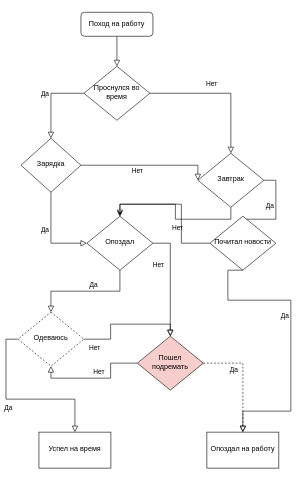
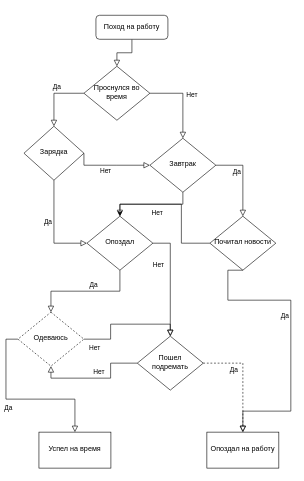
- <mxCell id="3" value="Поход на работу" style="rounded=1;whiteSpace=wrap;html=1;fontSize=12;glass=0;strokeWidth=1;shadow=0;" parent="1" vertex="1"><mxGeometry x="125" y="20" width="120" height="40" as="geometry" /></mxCell>
+ <mxCell id="3" value="Поход на работу" style="rounded=1;whiteSpace=wrap;html=1;fontSize=12;glass=0;strokeWidth=1;shadow=0;" parent="1" vertex="1"><mxGeometry x="150" y="25" width="120" height="40" as="geometry" /></mxCell>
- <mxCell id="6" value="Зарядка" style="rhombus;whiteSpace=wrap;html=1;shadow=0;fontFamily=Helvetica;fontSize=12;align=center;strokeWidth=1;spacing=6;spacingTop=-4;" parent="1" vertex="1"><mxGeometry x="25" y="230" width="100" height="90" as="geometry" /></mxCell>
+ <mxCell id="6" value="Зарядка" style="rhombus;whiteSpace=wrap;html=1;shadow=0;fontFamily=Helvetica;fontSize=12;align=center;strokeWidth=1;spacing=6;spacingTop=-4;" parent="1" vertex="1"><mxGeometry x="30" y="210" width="100" height="90" as="geometry" /></mxCell>
- <mxCell id="7" value="Завтрак" style="rhombus;whiteSpace=wrap;html=1;shadow=0;fontFamily=Helvetica;fontSize=12;align=center;strokeWidth=1;spacing=6;spacingTop=-4;" vertex="1" parent="1"><mxGeometry x="320" y="255" width="110" height="90" as="geometry" /></mxCell>
+ <mxCell id="7" value="Завтрак" style="rhombus;whiteSpace=wrap;html=1;shadow=0;fontFamily=Helvetica;fontSize=12;align=center;strokeWidth=1;spacing=6;spacingTop=-4;" vertex="1" parent="1"><mxGeometry x="240" y="230" width="110" height="90" as="geometry" /></mxCell>
- <mxCell id="18" value="Пошел подремать" style="rhombus;whiteSpace=wrap;html=1;shadow=0;fontFamily=Helvetica;fontSize=12;align=center;strokeWidth=1;spacing=6;spacingTop=-4;fillColor=#f8cecc;" vertex="1" parent="1"><mxGeometry x="219" y="560" width="110" height="90" as="geometry" /></mxCell>
+ <mxCell id="18" value="Пошел подремать" style="rhombus;whiteSpace=wrap;html=1;shadow=0;fontFamily=Helvetica;fontSize=12;align=center;strokeWidth=1;spacing=6;spacingTop=-4;" vertex="1" parent="1"><mxGeometry x="219" y="560" width="110" height="90" as="geometry" /></mxCell>
